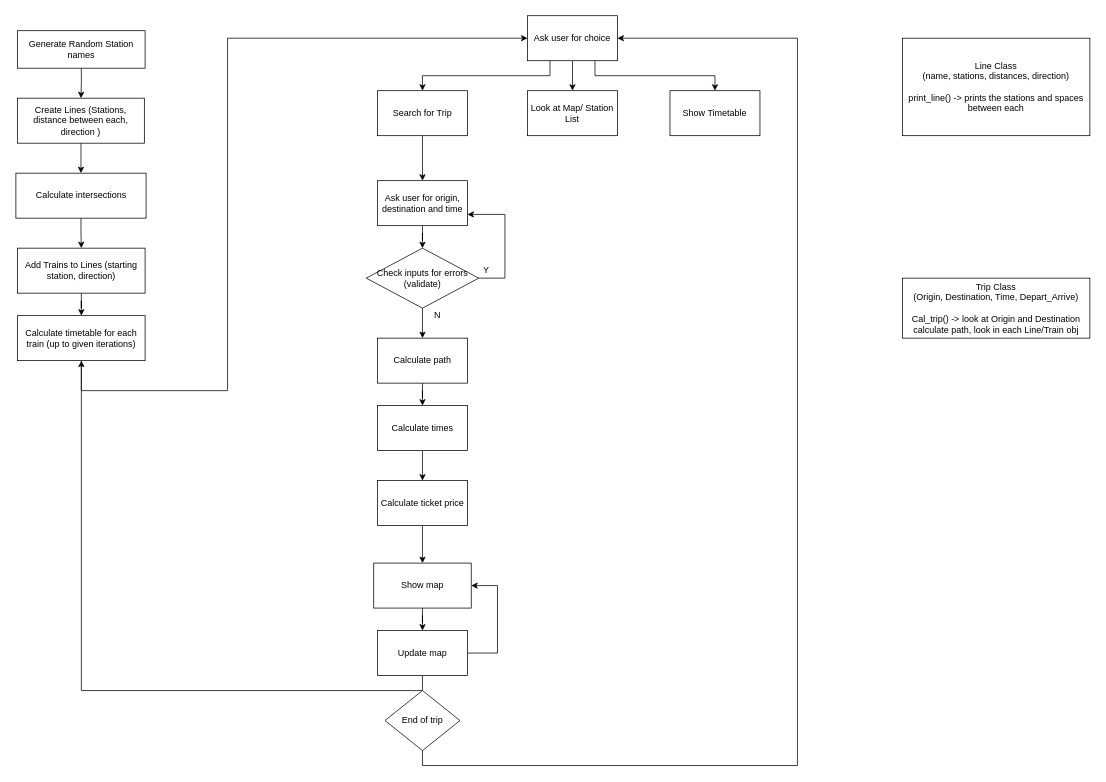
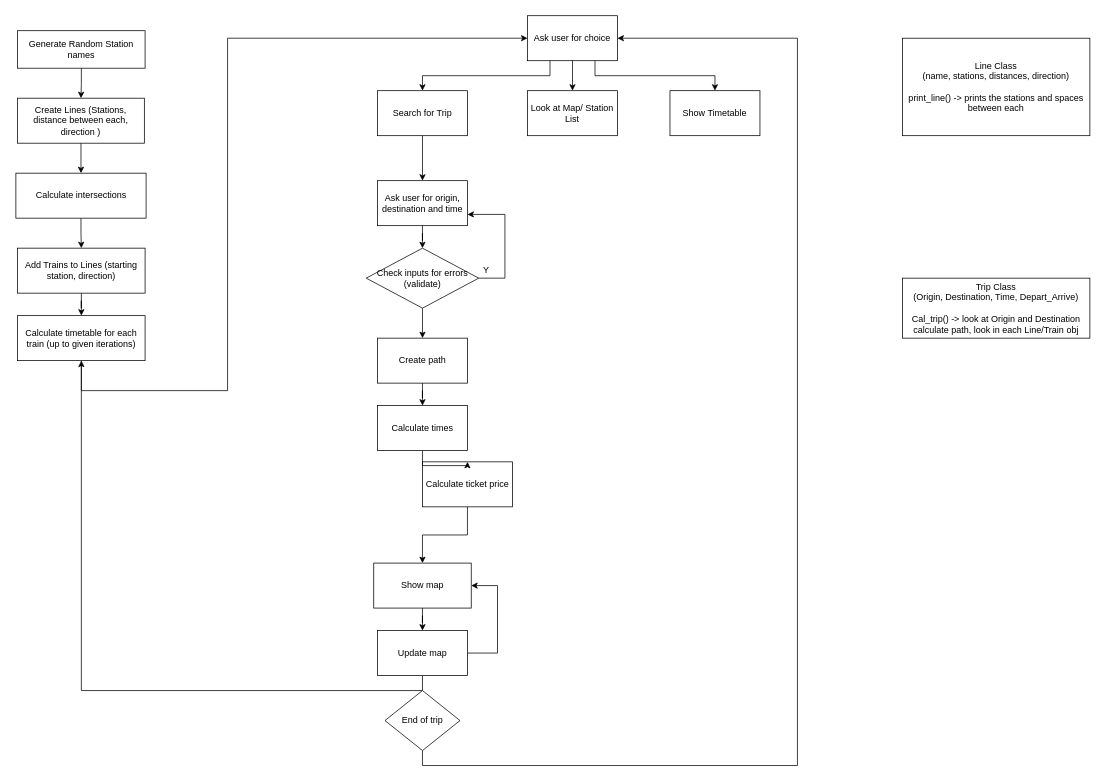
- <mxCell id="37" value="N" style="text;html=1;strokeColor=none;fillColor=none;align=center;verticalAlign=middle;whiteSpace=wrap;rounded=0;" parent="1" vertex="1"><mxGeometry x="563" y="410" width="40" height="20" as="geometry" /></mxCell>
- <mxCell id="11" value="Calculate path" style="rounded=0;whiteSpace=wrap;html=1;" parent="1" vertex="1"><mxGeometry x="502.94" y="450" width="120" height="60" as="geometry" /></mxCell>
+ <mxCell id="11" value="Create path" style="rounded=0;whiteSpace=wrap;html=1;" parent="1" vertex="1"><mxGeometry x="502.94" y="450" width="120" height="60" as="geometry" /></mxCell>
- <mxCell id="13" value="Calculate ticket price" style="rounded=0;whiteSpace=wrap;html=1;" parent="1" vertex="1"><mxGeometry x="502.94" y="640" width="120" height="60" as="geometry" /></mxCell>
+ <mxCell id="13" value="Calculate ticket price" style="rounded=0;whiteSpace=wrap;html=1;" parent="1" vertex="1"><mxGeometry x="562.94" y="615" width="120" height="60" as="geometry" /></mxCell>
